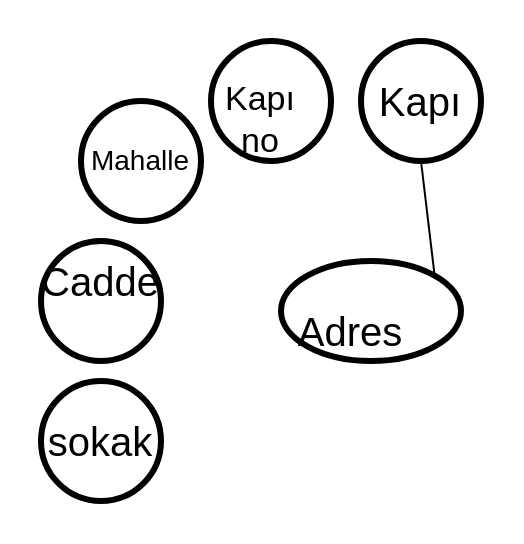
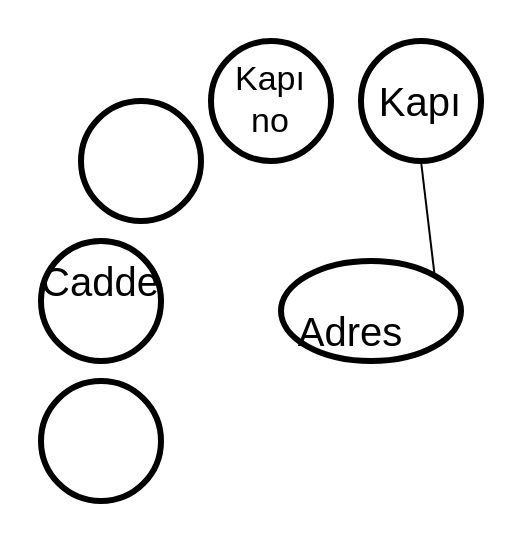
- <mxCell id="3" value="Kapı no" style="text;html=1;strokeColor=none;fillColor=none;align=center;verticalAlign=middle;whiteSpace=wrap;rounded=0;fontSize=17;" vertex="1" parent="1"><mxGeometry x="110" y="50" width="40" height="20" as="geometry" /></mxCell>
+ <mxCell id="3" value="Kapı no" style="text;html=1;strokeColor=none;fillColor=none;align=center;verticalAlign=middle;whiteSpace=wrap;rounded=0;fontSize=17;" vertex="1" parent="1"><mxGeometry x="115" y="40" width="40" height="20" as="geometry" /></mxCell>
- <mxCell id="5" value="Mahalle" style="text;html=1;strokeColor=none;fillColor=none;align=center;verticalAlign=middle;whiteSpace=wrap;rounded=0;fontSize=14;" vertex="1" parent="1"><mxGeometry x="50" y="70" width="40" height="20" as="geometry" /></mxCell>
- <mxCell id="13" value="sokak" style="text;html=1;strokeColor=none;fillColor=none;align=center;verticalAlign=middle;whiteSpace=wrap;rounded=0;fontSize=20;" vertex="1" parent="1"><mxGeometry x="30" y="210" width="40" height="20" as="geometry" /></mxCell>
